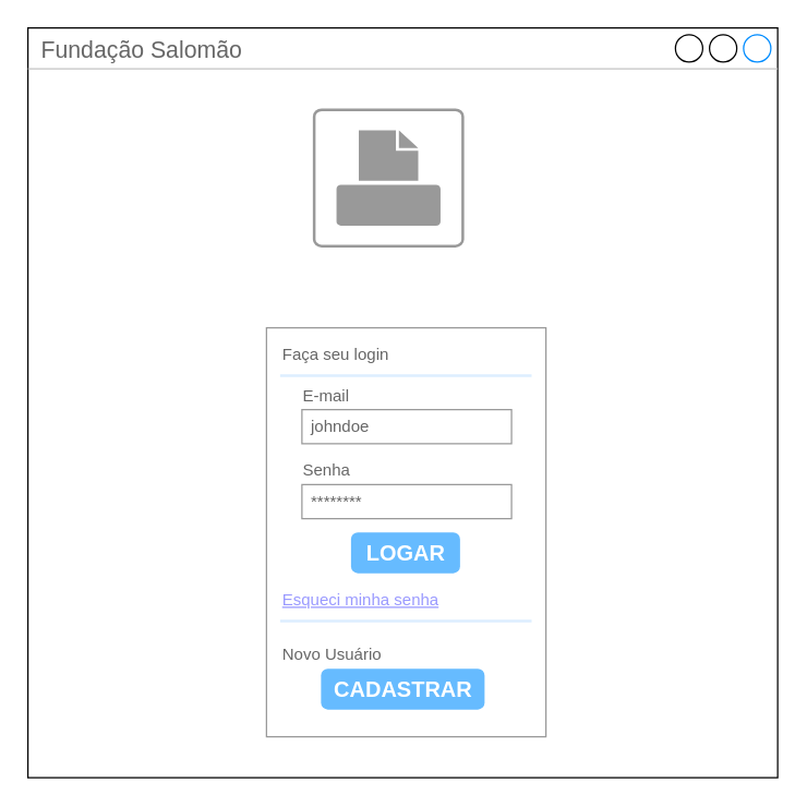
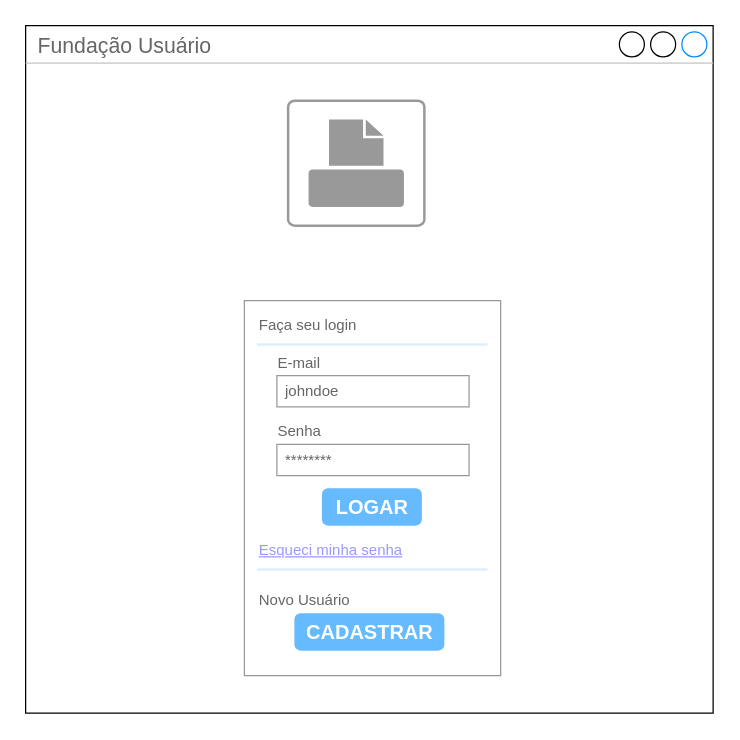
- <mxCell id="2" value="Fundação Salomão" style="strokeWidth=1;shadow=0;dashed=0;align=center;html=1;shape=mxgraph.mockup.containers.window;align=left;verticalAlign=top;spacingLeft=8;strokeColor2=#008cff;strokeColor3=#c4c4c4;fontColor=#666666;mainText=;fontSize=17;labelBackgroundColor=none;whiteSpace=wrap;" parent="1" vertex="1"><mxGeometry x="20" y="20" width="550" height="550" as="geometry" /></mxCell>
+ <mxCell id="2" value="Fundação Usuário" style="strokeWidth=1;shadow=0;dashed=0;align=center;html=1;shape=mxgraph.mockup.containers.window;align=left;verticalAlign=top;spacingLeft=8;strokeColor2=#008cff;strokeColor3=#c4c4c4;fontColor=#666666;mainText=;fontSize=17;labelBackgroundColor=none;whiteSpace=wrap;" parent="1" vertex="1"><mxGeometry x="20" y="20" width="550" height="550" as="geometry" /></mxCell>
